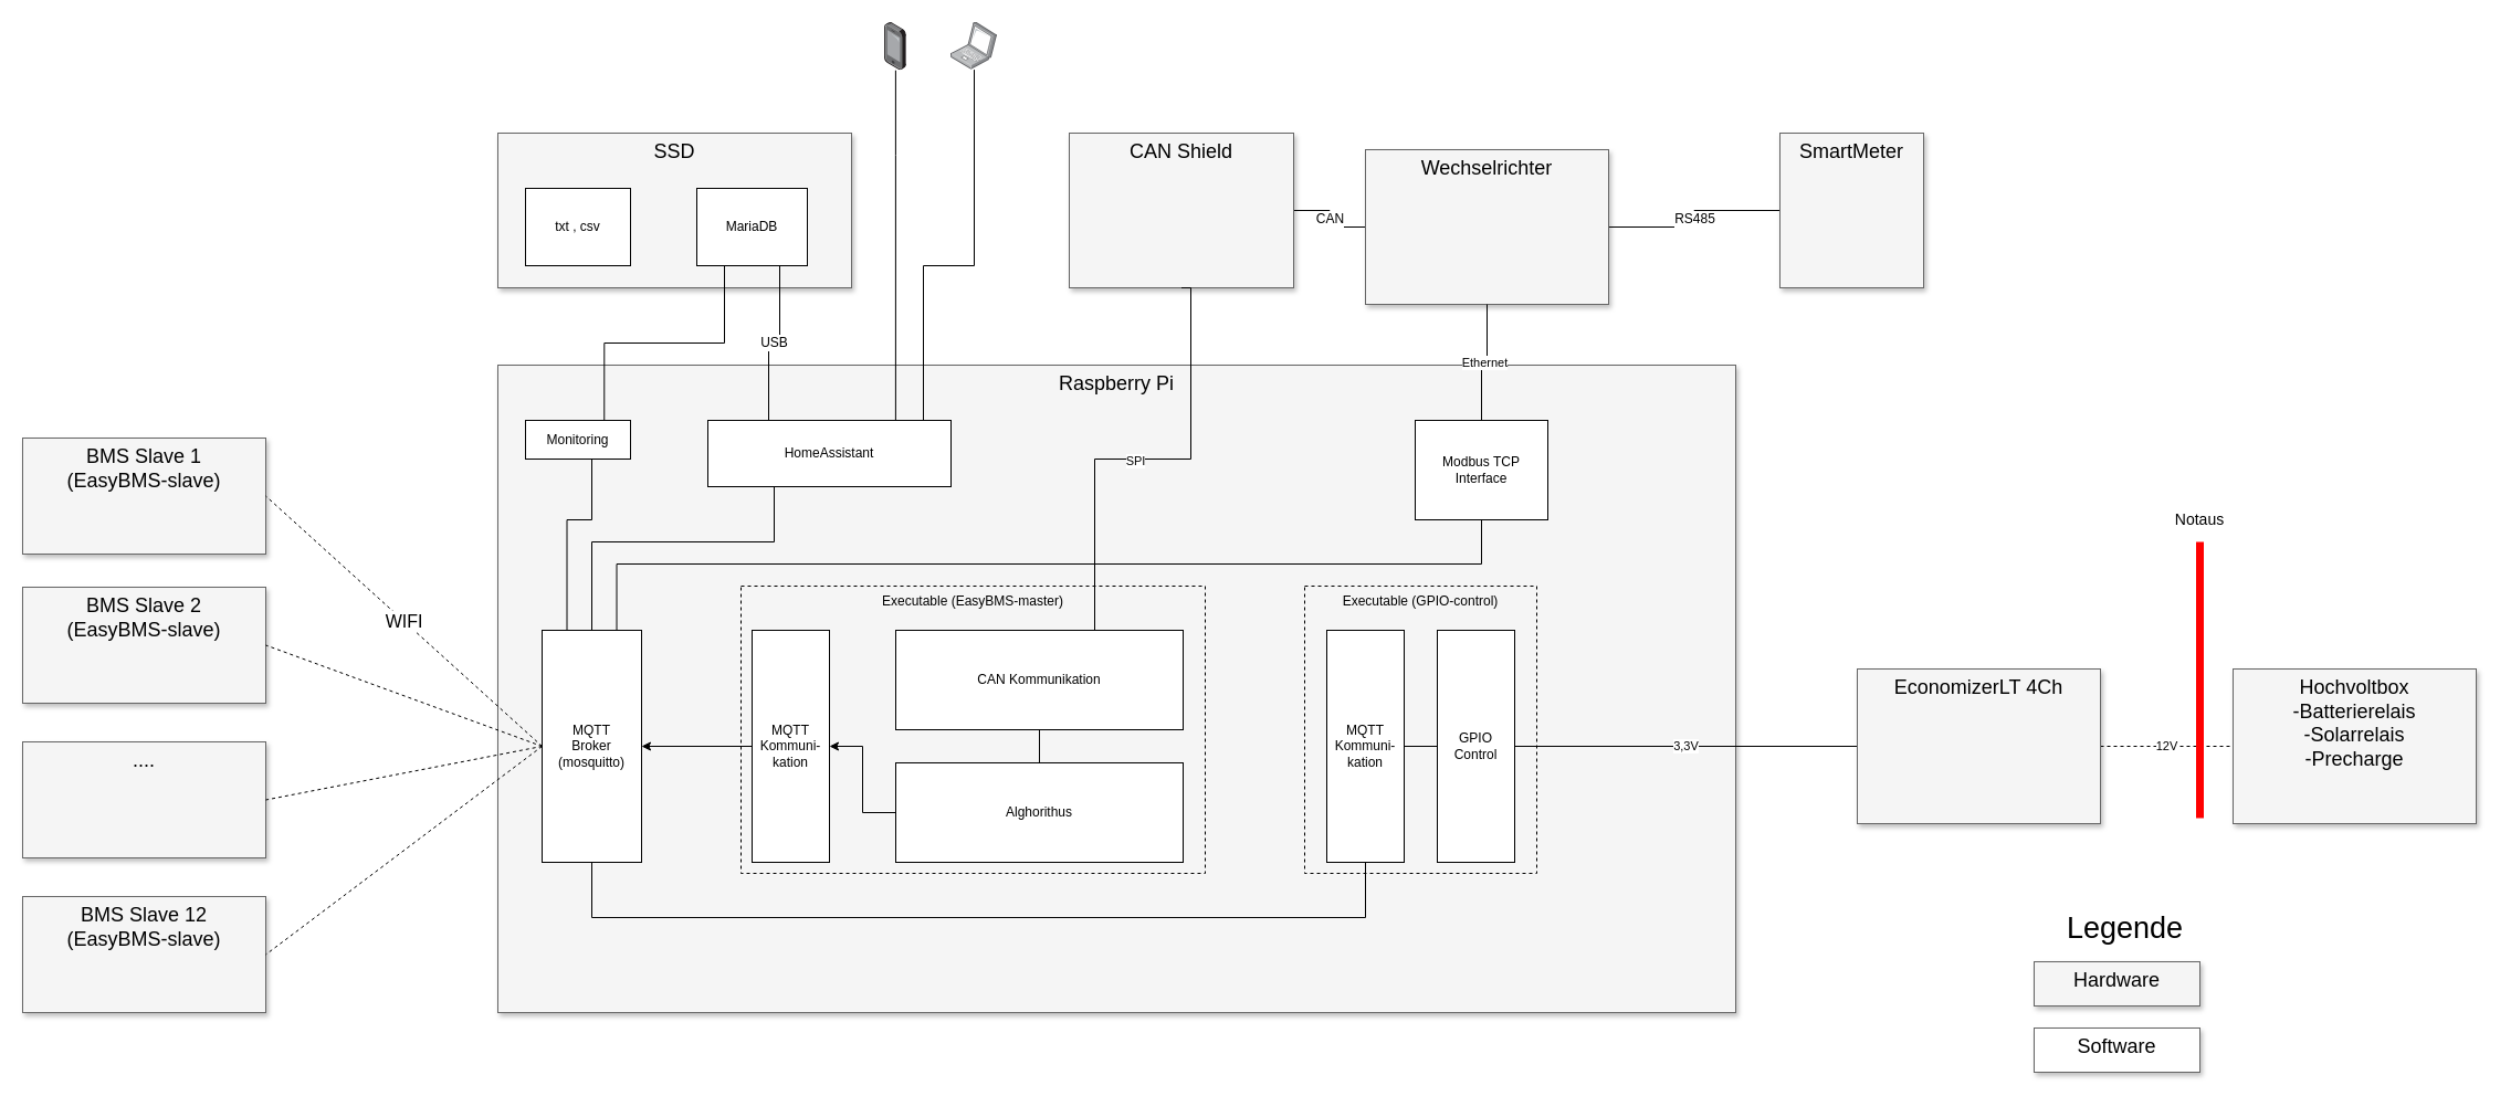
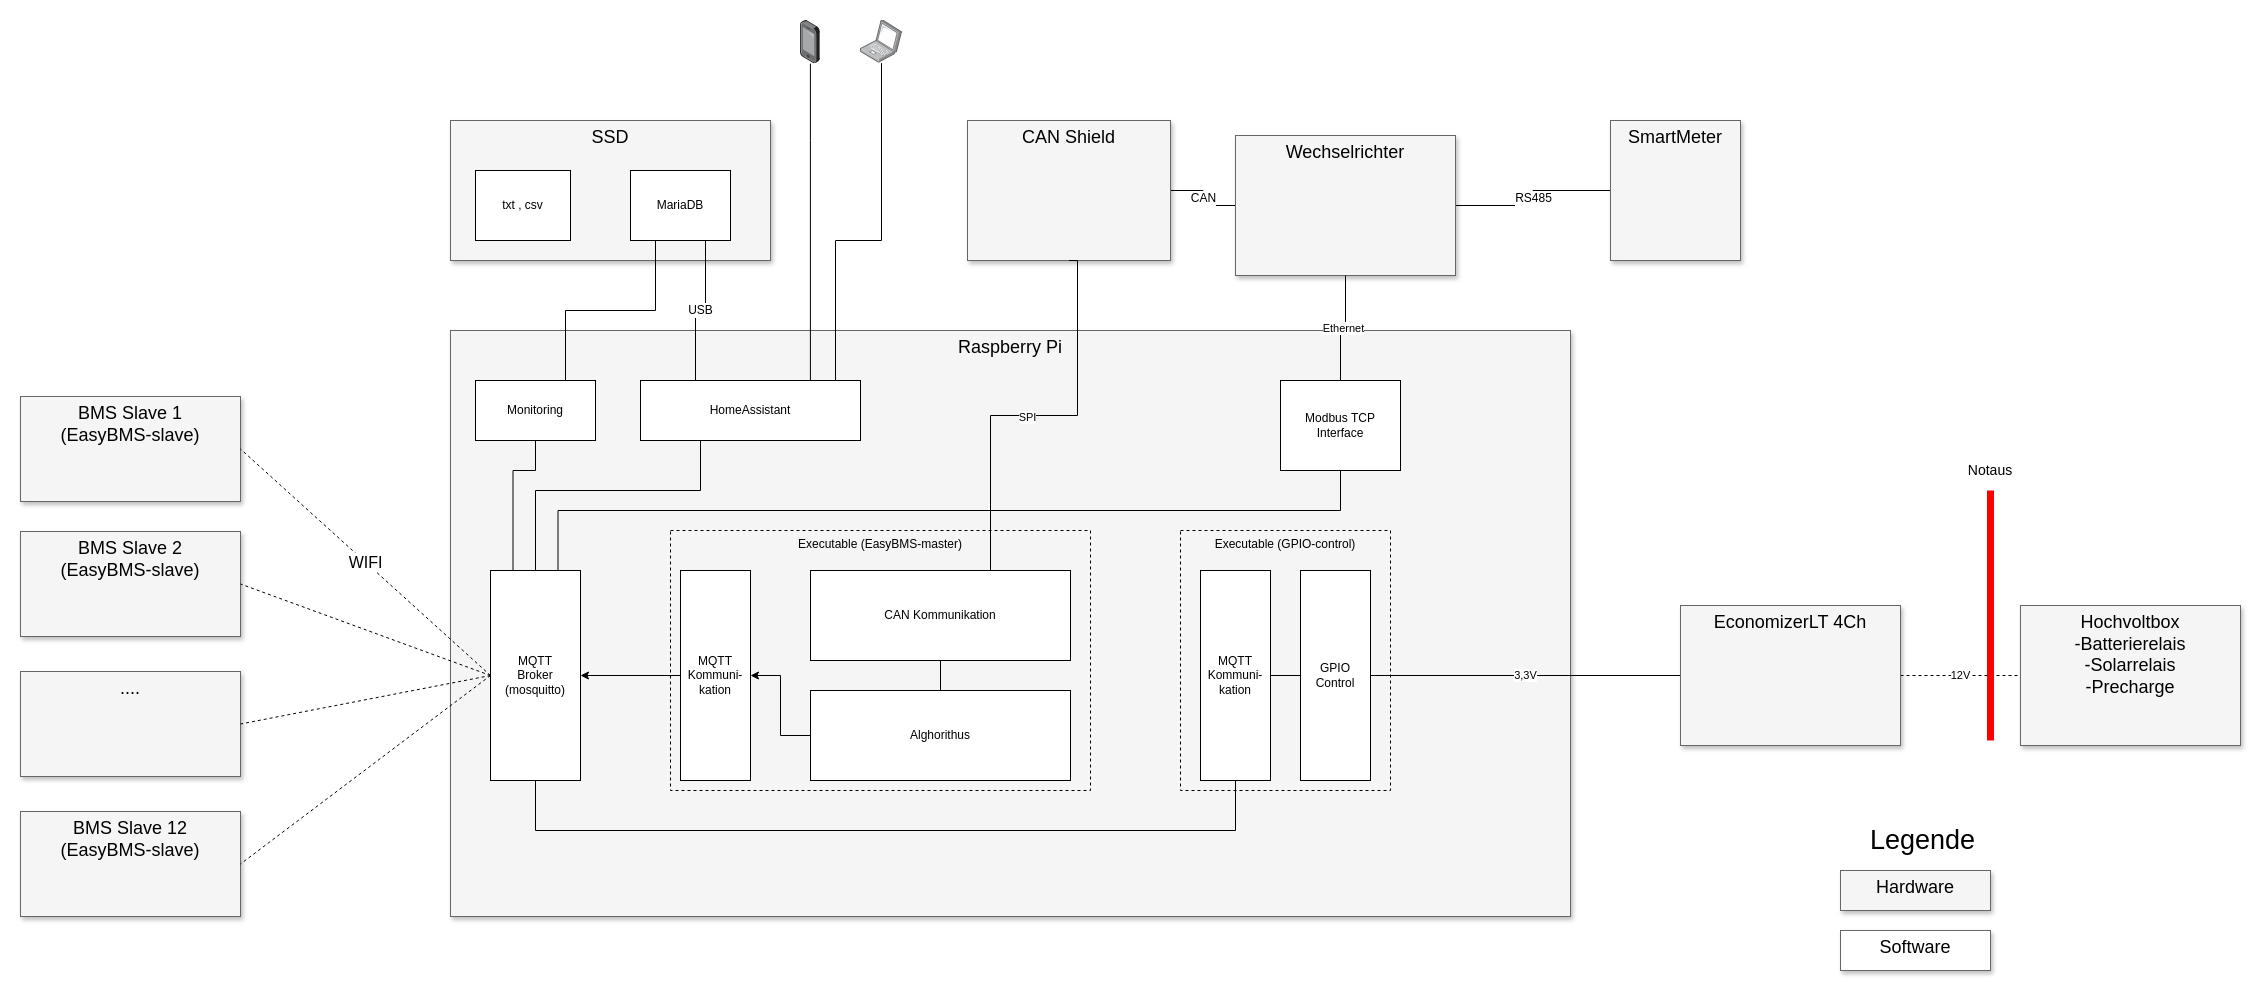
- <mxCell id="11" value="Monitoring" style="rounded=0;whiteSpace=wrap;html=1;" vertex="1" parent="1"><mxGeometry x="475" y="380" width="95" height="35" as="geometry" /></mxCell>
+ <mxCell id="11" value="Monitoring" style="rounded=0;whiteSpace=wrap;html=1;" vertex="1" parent="1"><mxGeometry x="475" y="380" width="120" height="60" as="geometry" /></mxCell>
